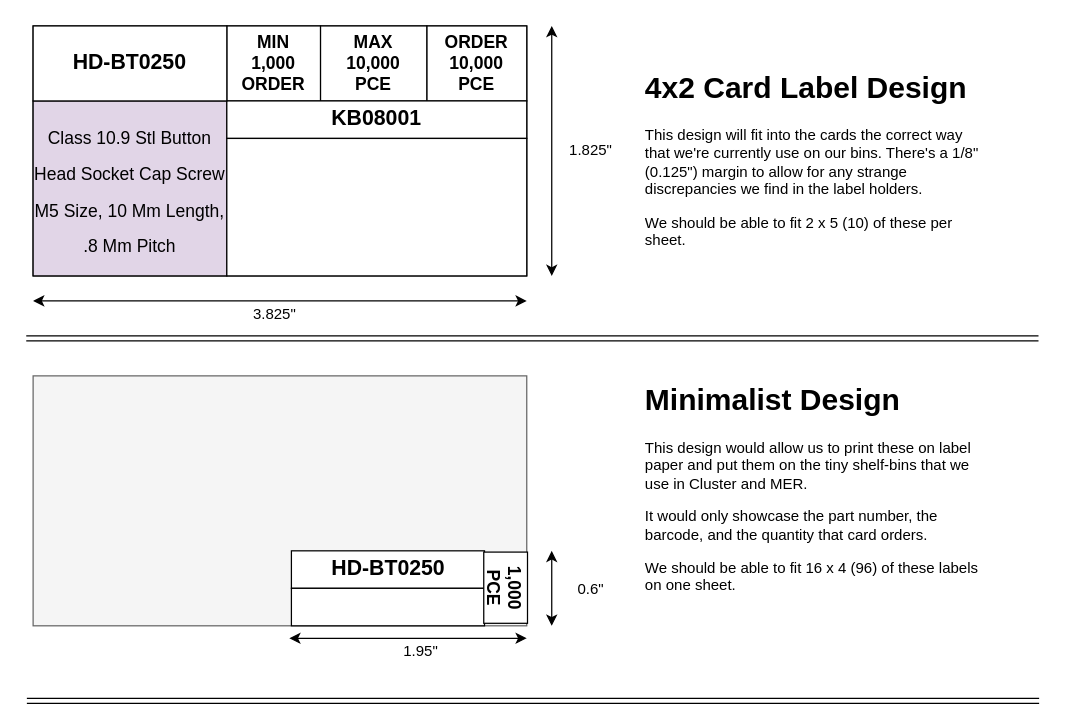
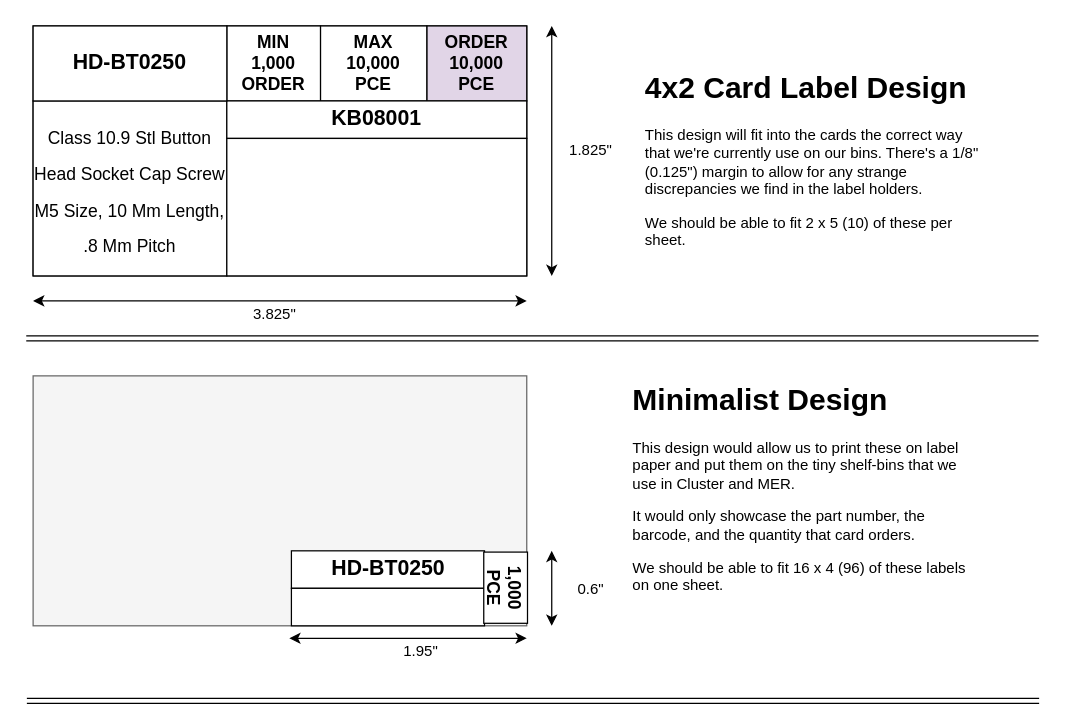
- <mxCell id="6" value="&lt;b style=&quot;font-size: 14px&quot;&gt;ORDER&lt;br&gt;10,000&lt;br&gt;PCE&lt;/b&gt;&lt;br&gt;" style="rounded=0;whiteSpace=wrap;html=1;" vertex="1" parent="2"><mxGeometry x="315" width="80" height="60" as="geometry" /></mxCell>
+ <mxCell id="6" value="&lt;b style=&quot;font-size: 14px&quot;&gt;ORDER&lt;br&gt;10,000&lt;br&gt;PCE&lt;/b&gt;&lt;br&gt;" style="rounded=0;whiteSpace=wrap;html=1;fillColor=#e1d5e7;" vertex="1" parent="2"><mxGeometry x="315" width="80" height="60" as="geometry" /></mxCell>
- <mxCell id="4" value="&lt;h1&gt;&lt;font style=&quot;font-size: 14px ; font-weight: normal&quot;&gt;Class 10.9 Stl Button Head Socket Cap Screw M5 Size, 10 Mm Length, .8 Mm Pitch&lt;/font&gt;&lt;/h1&gt;" style="rounded=0;whiteSpace=wrap;html=1;fillColor=#e1d5e7;" vertex="1" parent="2"><mxGeometry y="60" width="155" height="140" as="geometry" /></mxCell>
+ <mxCell id="4" value="&lt;h1&gt;&lt;font style=&quot;font-size: 14px ; font-weight: normal&quot;&gt;Class 10.9 Stl Button Head Socket Cap Screw M5 Size, 10 Mm Length, .8 Mm Pitch&lt;/font&gt;&lt;/h1&gt;" style="rounded=0;whiteSpace=wrap;html=1;" vertex="1" parent="2"><mxGeometry y="60" width="155" height="140" as="geometry" /></mxCell>
- <mxCell id="22" value="&lt;h1&gt;Minimalist Design&lt;/h1&gt;&lt;p&gt;This design would allow us to print these on label paper and put them on the tiny shelf-bins that we use in Cluster and MER.&amp;nbsp;&lt;/p&gt;&lt;p&gt;It would only showcase the part number, the barcode, and the quantity that card orders.&lt;/p&gt;&lt;p&gt;We should be able to fit 16 x 4 (96) of these labels on one sheet.&lt;/p&gt;" style="text;html=1;strokeColor=none;fillColor=none;spacing=5;spacingTop=-20;whiteSpace=wrap;overflow=hidden;rounded=0;" vertex="1" parent="1"><mxGeometry x="511" y="300" width="280" height="190" as="geometry" /></mxCell>
+ <mxCell id="22" value="&lt;h1&gt;Minimalist Design&lt;/h1&gt;&lt;p&gt;This design would allow us to print these on label paper and put them on the tiny shelf-bins that we use in Cluster and MER.&amp;nbsp;&lt;/p&gt;&lt;p&gt;It would only showcase the part number, the barcode, and the quantity that card orders.&lt;/p&gt;&lt;p&gt;We should be able to fit 16 x 4 (96) of these labels on one sheet.&lt;/p&gt;" style="text;html=1;strokeColor=none;fillColor=none;spacing=5;spacingTop=-20;whiteSpace=wrap;overflow=hidden;rounded=0;" vertex="1" parent="1"><mxGeometry x="501" y="300" width="280" height="190" as="geometry" /></mxCell>
